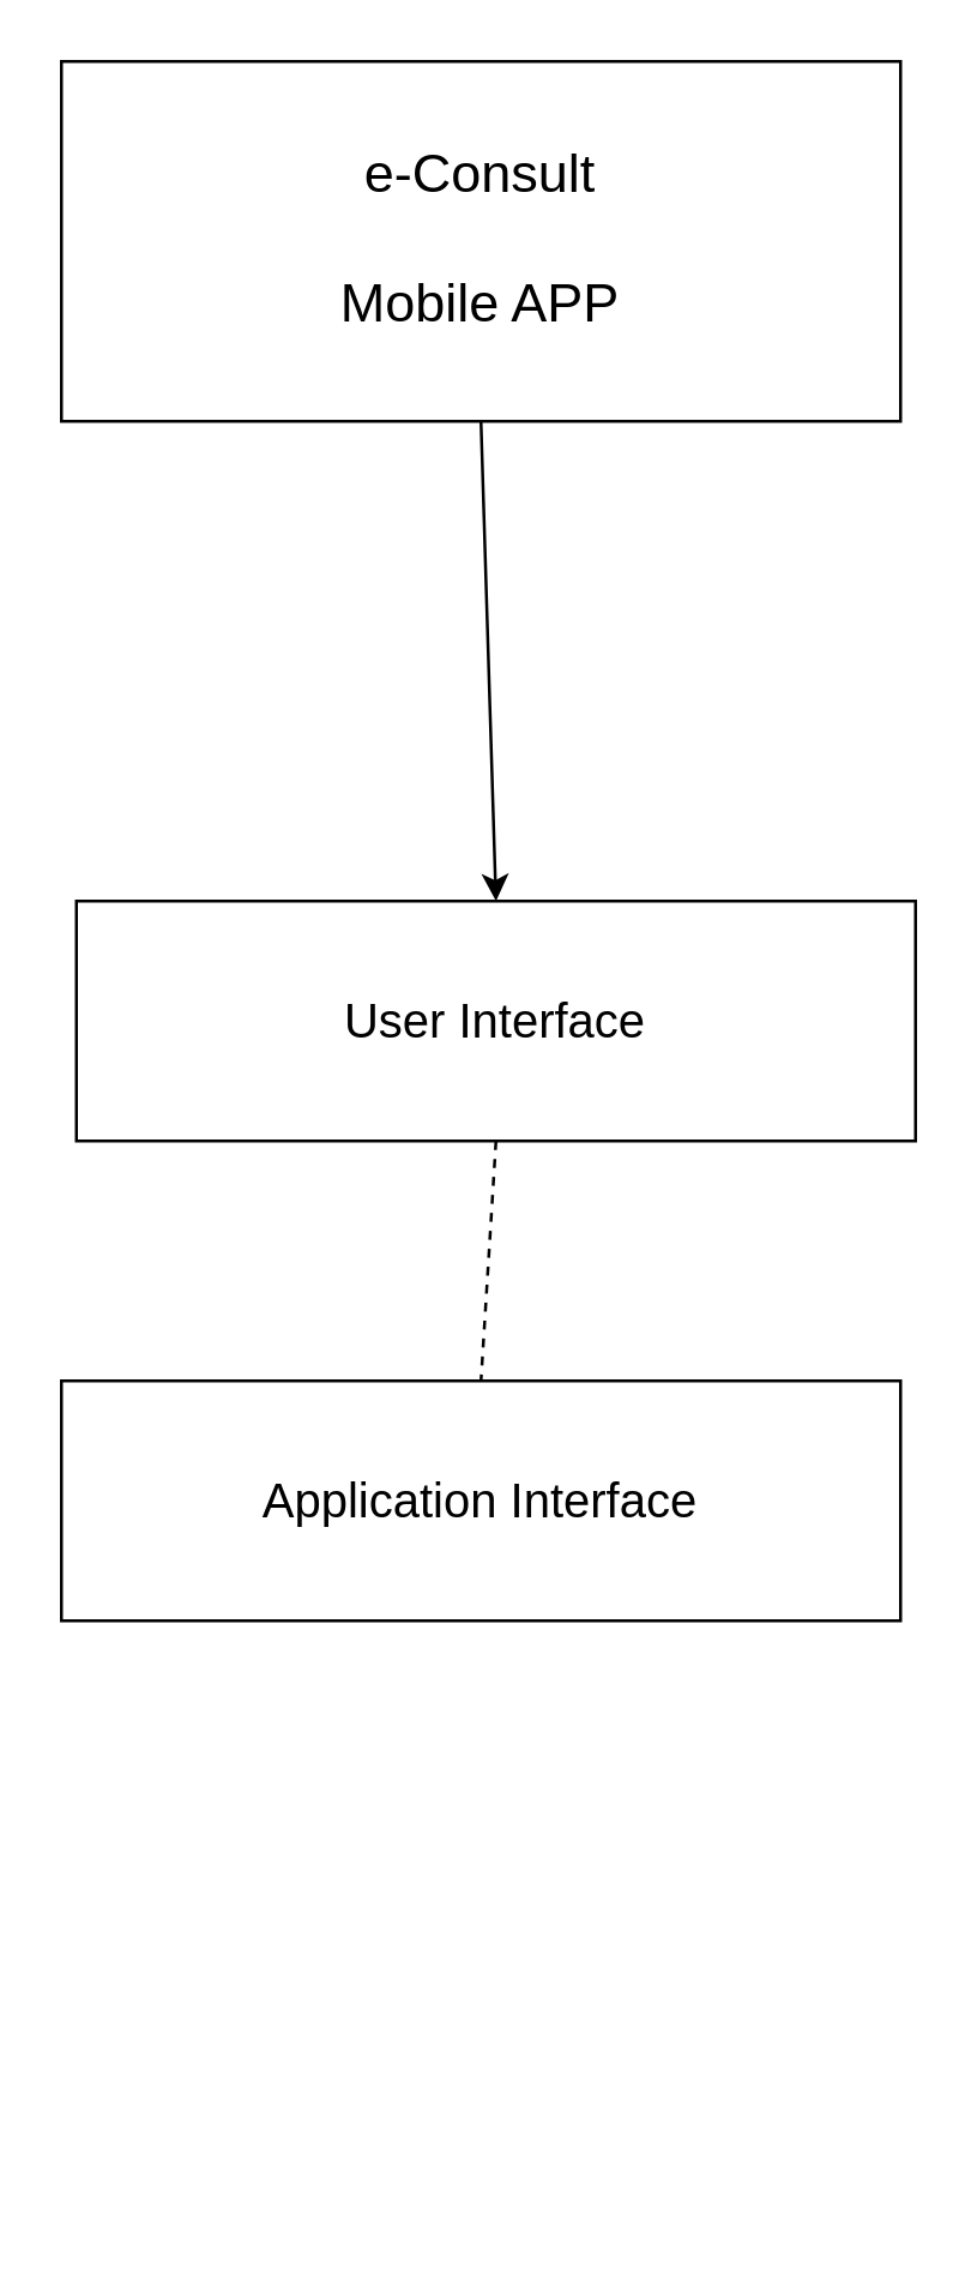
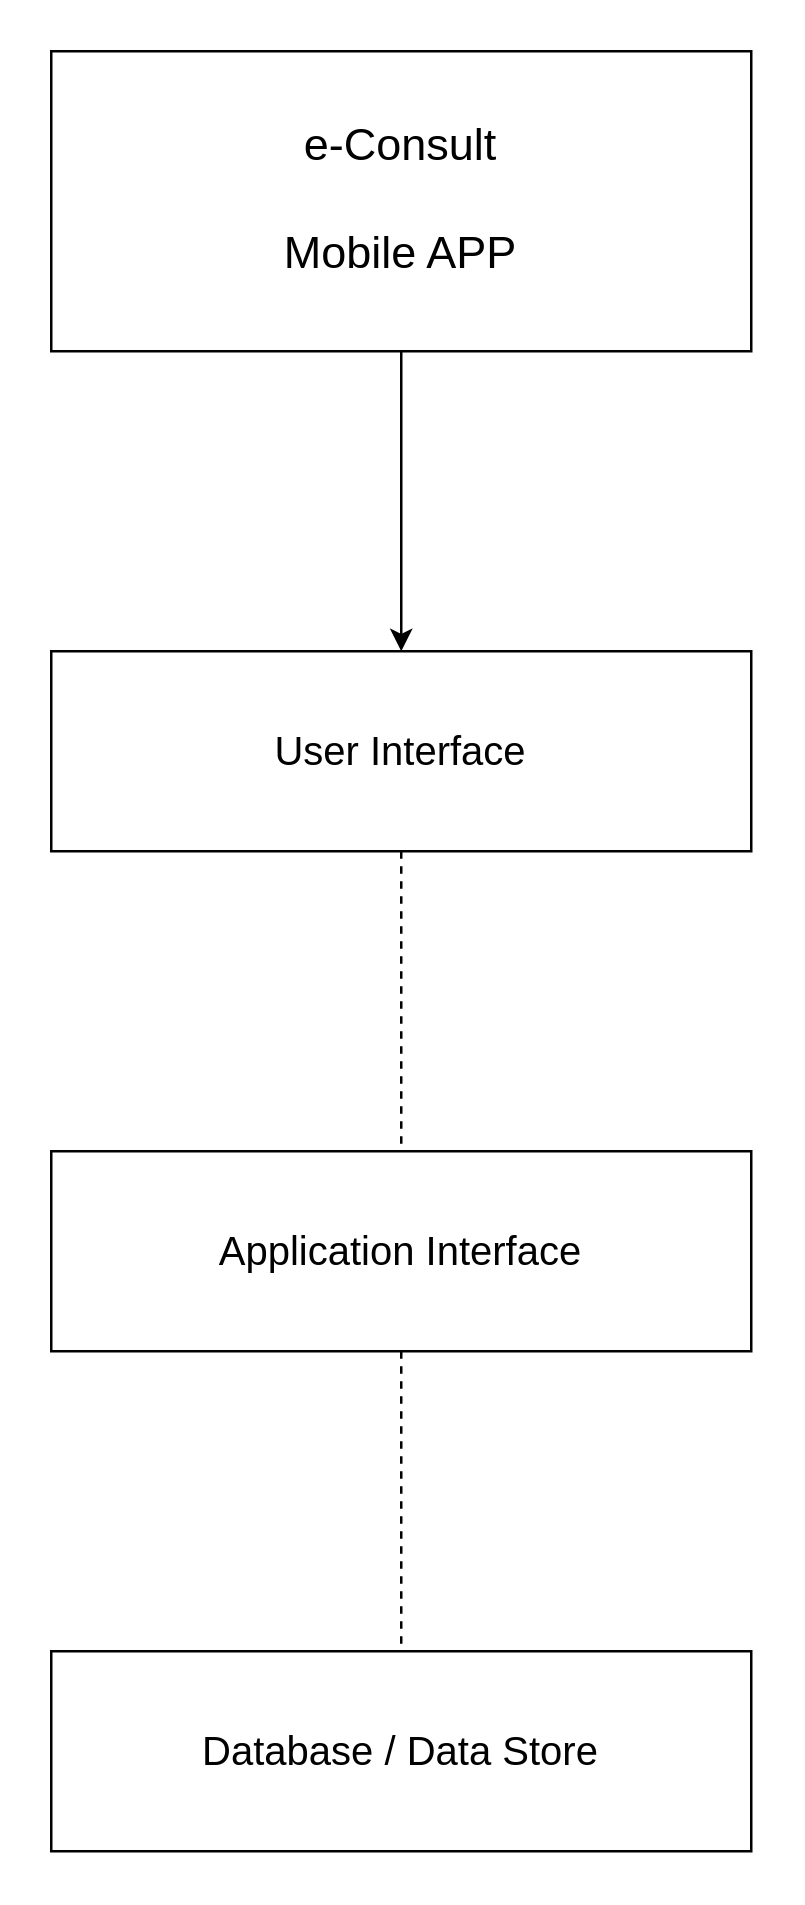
- <mxCell id="4" value="&lt;font size=&quot;3&quot;&gt;User Interface&lt;/font&gt;" style="rounded=0;whiteSpace=wrap;html=1;" vertex="1" parent="1"><mxGeometry x="25" y="300" width="280" height="80" as="geometry" /></mxCell>
+ <mxCell id="4" value="&lt;font size=&quot;3&quot;&gt;User Interface&lt;/font&gt;" style="rounded=0;whiteSpace=wrap;html=1;" vertex="1" parent="1"><mxGeometry x="20" y="260" width="280" height="80" as="geometry" /></mxCell>
+ <mxCell id="8" value="" style="endArrow=none;dashed=1;html=1;rounded=0;exitX=0.5;exitY=1;exitDx=0;exitDy=0;" edge="1" parent="1" source="3" target="5"><mxGeometry width="50" height="50" relative="1" as="geometry"><mxPoint x="180" y="450" as="sourcePoint" /><mxPoint x="230" y="400" as="targetPoint" /></mxGeometry></mxCell>
+ <mxCell id="5" value="&lt;font size=&quot;3&quot;&gt;Database / Data Store&lt;/font&gt;" style="rounded=0;whiteSpace=wrap;html=1;" vertex="1" parent="1"><mxGeometry x="20" y="660" width="280" height="80" as="geometry" /></mxCell>
